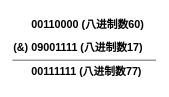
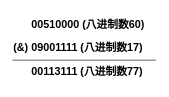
- <mxCell id="3" value="&lt;b style=&quot;font-size: 18px&quot;&gt;00110000 (八进制数60)&lt;br&gt;&lt;/b&gt;" style="text;html=1;strokeColor=none;fillColor=none;align=left;verticalAlign=middle;whiteSpace=wrap;rounded=0;" vertex="1" parent="1"><mxGeometry x="50" y="20" width="210" height="40" as="geometry" /></mxCell>
+ <mxCell id="3" value="&lt;b style=&quot;font-size: 18px&quot;&gt;00510000 (八进制数60)&lt;br&gt;&lt;/b&gt;" style="text;html=1;strokeColor=none;fillColor=none;align=left;verticalAlign=middle;whiteSpace=wrap;rounded=0;" vertex="1" parent="1"><mxGeometry x="50" y="20" width="210" height="40" as="geometry" /></mxCell>
- <mxCell id="5" value="&lt;b style=&quot;font-size: 18px&quot;&gt;00111111&lt;/b&gt;&lt;b style=&quot;font-size: 18px&quot;&gt;&amp;nbsp;(八进制数77)&lt;br&gt;&lt;/b&gt;" style="text;html=1;strokeColor=none;fillColor=none;align=left;verticalAlign=middle;whiteSpace=wrap;rounded=0;" vertex="1" parent="1"><mxGeometry x="50" y="100" width="210" height="40" as="geometry" /></mxCell>
+ <mxCell id="5" value="&lt;b style=&quot;font-size: 18px&quot;&gt;00113111&lt;/b&gt;&lt;b style=&quot;font-size: 18px&quot;&gt;&amp;nbsp;(八进制数77)&lt;br&gt;&lt;/b&gt;" style="text;html=1;strokeColor=none;fillColor=none;align=left;verticalAlign=middle;whiteSpace=wrap;rounded=0;" vertex="1" parent="1"><mxGeometry x="50" y="100" width="210" height="40" as="geometry" /></mxCell>
